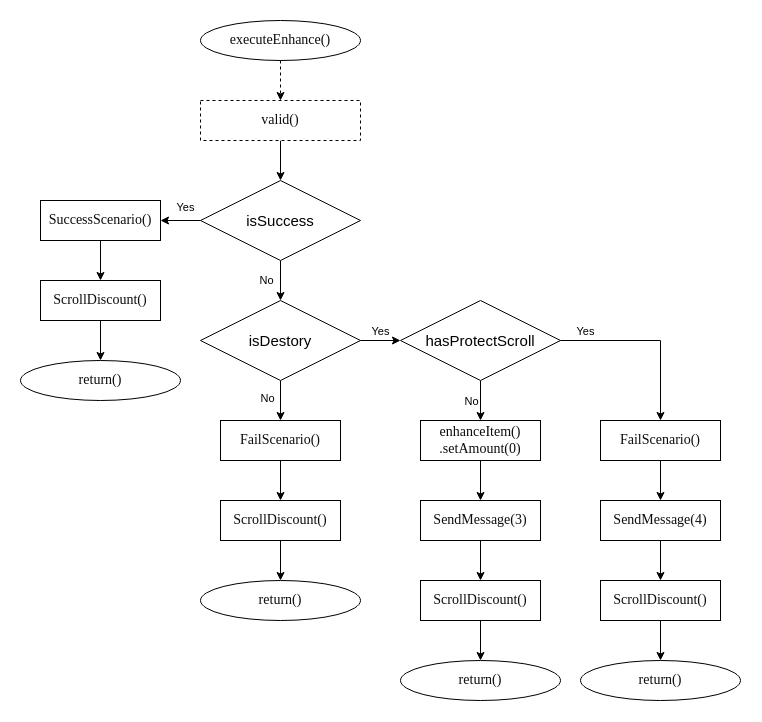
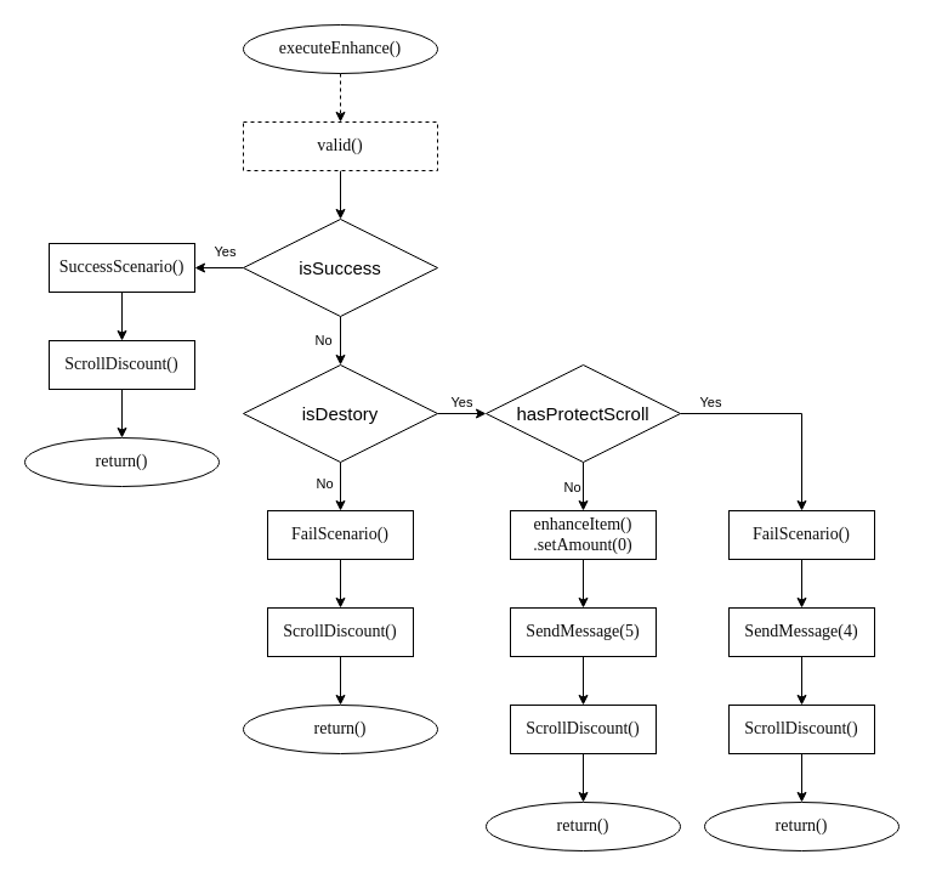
- <mxCell id="44" value="&lt;font face=&quot;맑은 고딕&quot; color=&quot;#0d0d0d&quot;&gt;&lt;span style=&quot;font-size: 14px;&quot;&gt;SendMessage(3)&lt;/span&gt;&lt;/font&gt;" style="rounded=0;whiteSpace=wrap;html=1;" vertex="1" parent="1"><mxGeometry x="420" y="500" width="120" height="40" as="geometry" /></mxCell>
+ <mxCell id="44" value="&lt;font face=&quot;맑은 고딕&quot; color=&quot;#0d0d0d&quot;&gt;&lt;span style=&quot;font-size: 14px;&quot;&gt;SendMessage(5)&lt;/span&gt;&lt;/font&gt;" style="rounded=0;whiteSpace=wrap;html=1;" vertex="1" parent="1"><mxGeometry x="420" y="500" width="120" height="40" as="geometry" /></mxCell>
